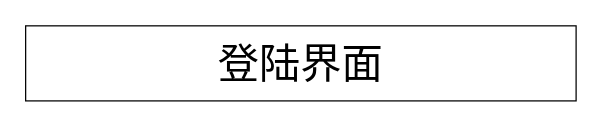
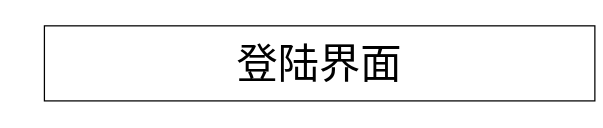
- <mxCell id="2" value="&lt;font style=&quot;font-size: 33px&quot;&gt;登陆界面&lt;/font&gt;" style="rounded=0;whiteSpace=wrap;html=1;" vertex="1" parent="1"><mxGeometry x="20" y="20" width="440" height="60" as="geometry" /></mxCell>
+ <mxCell id="2" value="&lt;font style=&quot;font-size: 33px&quot;&gt;登陆界面&lt;/font&gt;" style="rounded=0;whiteSpace=wrap;html=1;" vertex="1" parent="1"><mxGeometry x="35" y="20" width="440" height="60" as="geometry" /></mxCell>
